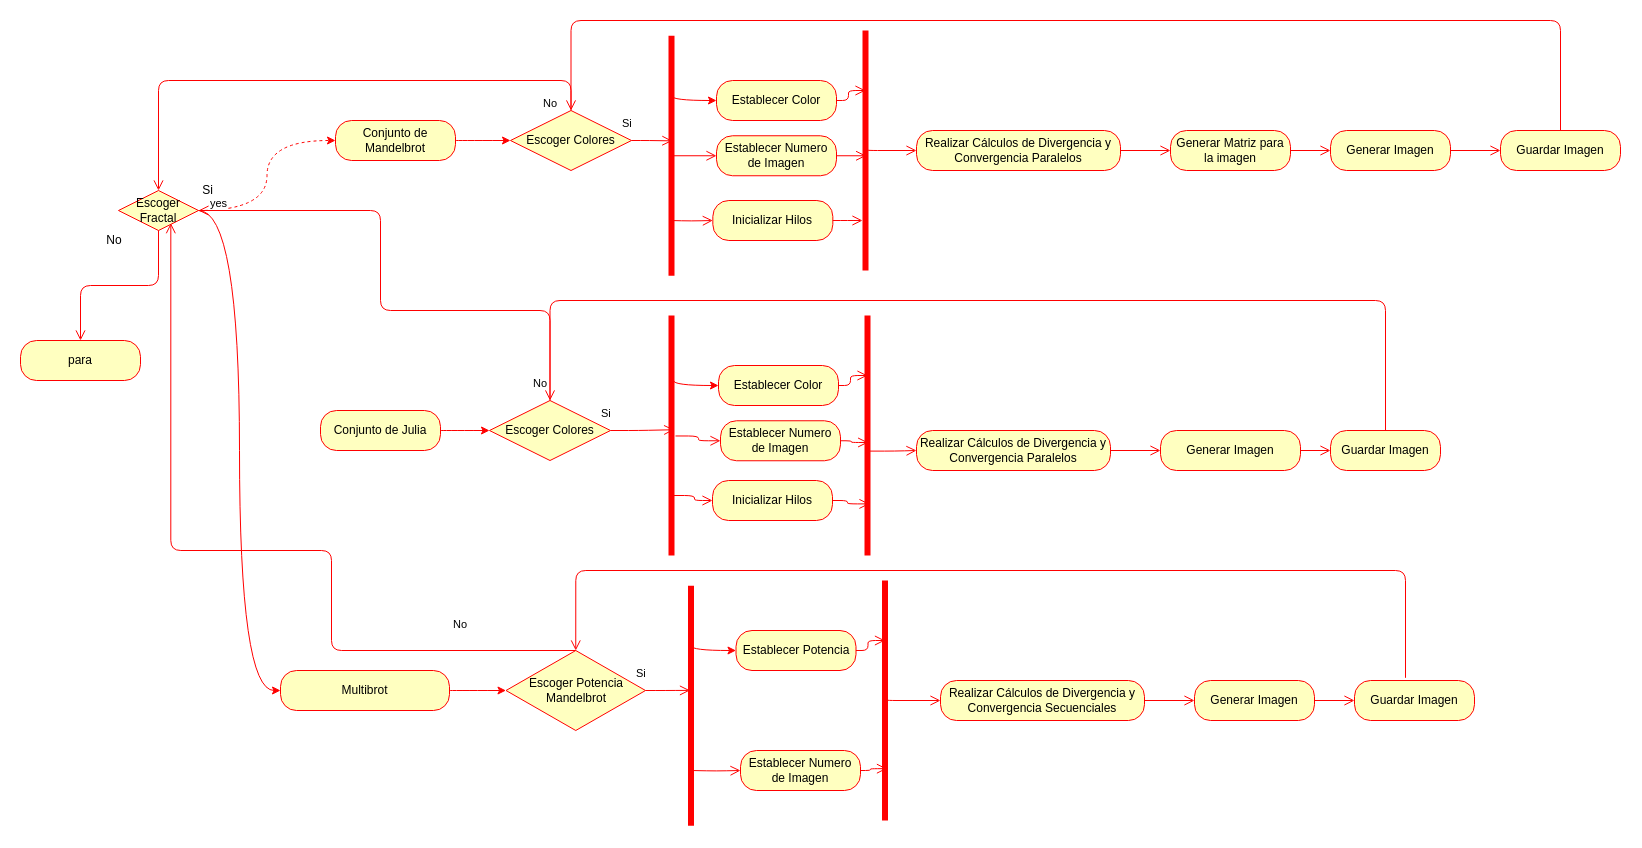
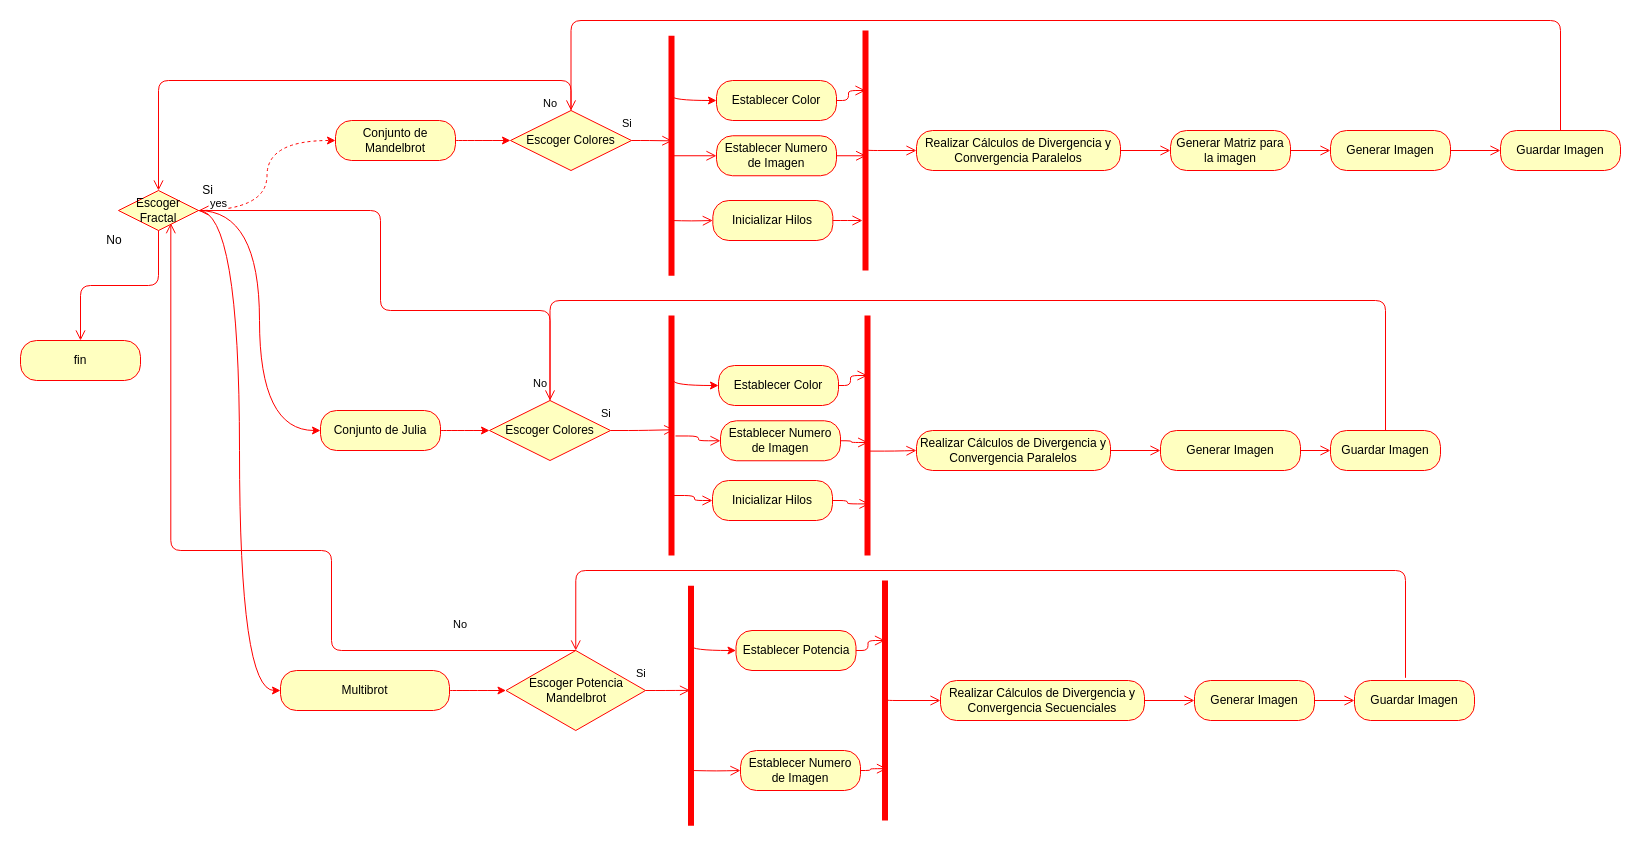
+ <mxCell id="6" style="edgeStyle=orthogonalEdgeStyle;curved=1;rounded=0;orthogonalLoop=1;jettySize=auto;html=1;strokeColor=#FF0000;exitX=1;exitY=0.5;exitDx=0;exitDy=0;entryX=0;entryY=0.5;entryDx=0;entryDy=0;" edge="1" parent="1" source="8" target="4"><mxGeometry relative="1" as="geometry"><mxPoint x="350" y="170" as="sourcePoint" /><mxPoint x="400" y="230" as="targetPoint" /></mxGeometry></mxCell>
- <mxCell id="12" value="para" style="rounded=1;whiteSpace=wrap;html=1;arcSize=40;fontColor=#000000;fillColor=#ffffc0;strokeColor=#ff0000;" vertex="1" parent="1"><mxGeometry x="20" y="340" width="120" height="40" as="geometry" /></mxCell>
+ <mxCell id="12" value="fin" style="rounded=1;whiteSpace=wrap;html=1;arcSize=40;fontColor=#000000;fillColor=#ffffc0;strokeColor=#ff0000;" vertex="1" parent="1"><mxGeometry x="20" y="340" width="120" height="40" as="geometry" /></mxCell>
